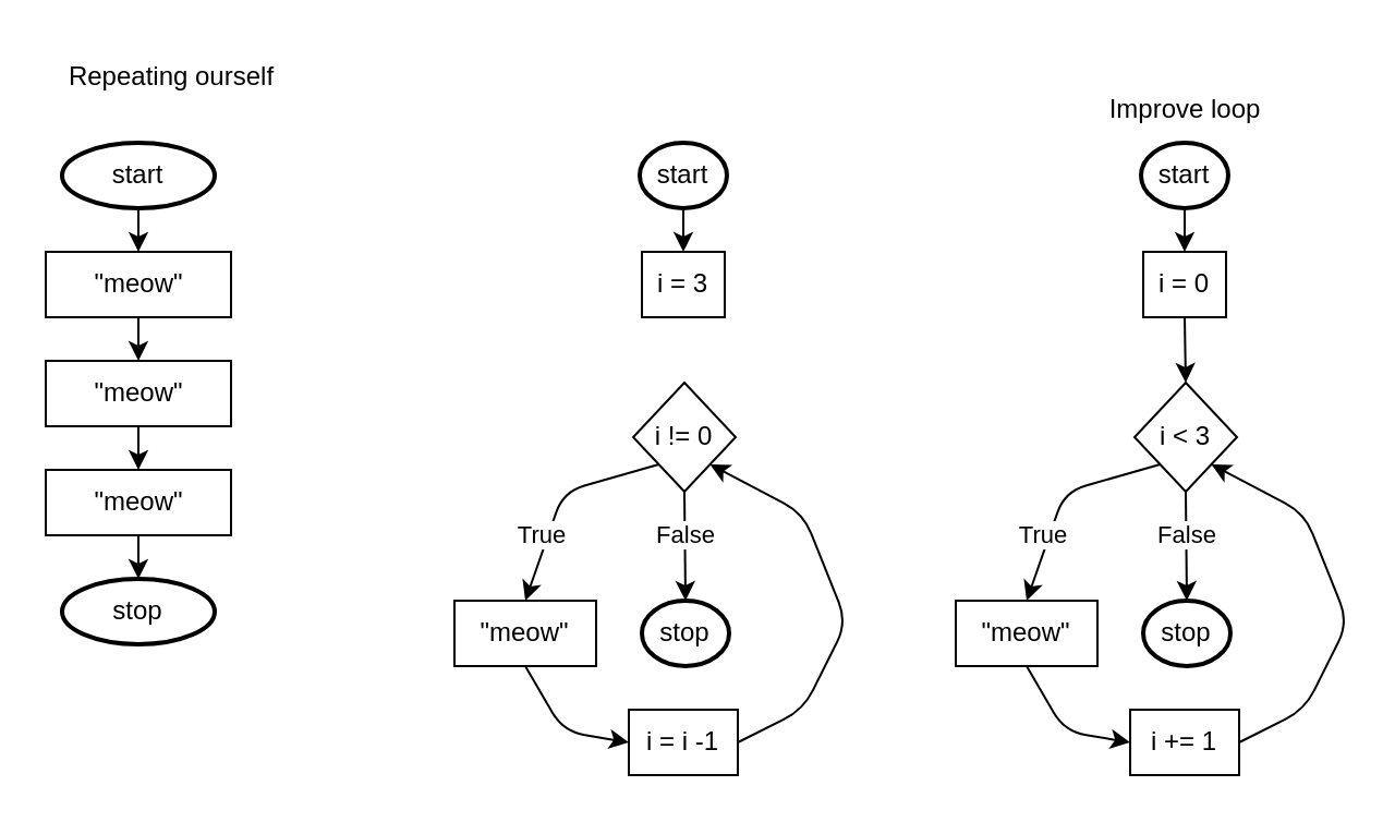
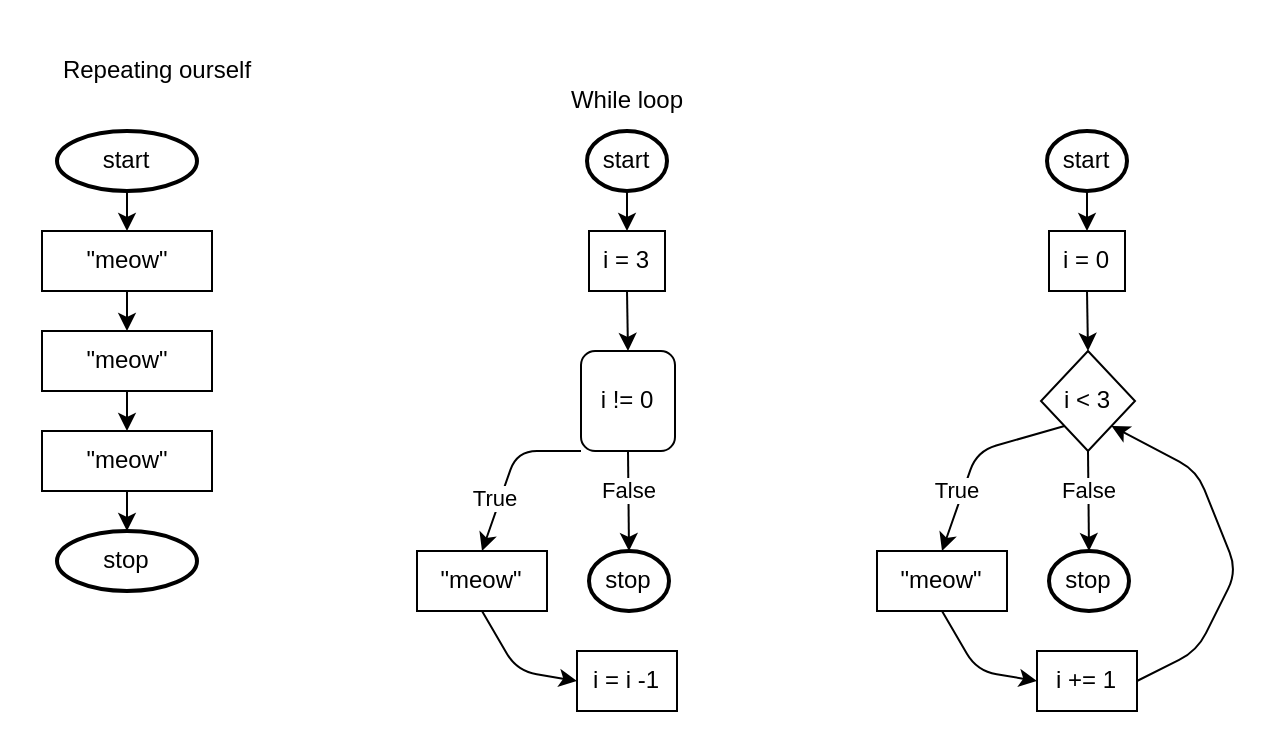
+ <mxCell id="17" value="While loop" style="text;html=1;strokeColor=none;fillColor=none;align=center;verticalAlign=middle;whiteSpace=wrap;rounded=0;" vertex="1" parent="1"><mxGeometry x="256" width="115" height="30" as="geometry" y="35" /></mxCell>
- <mxCell id="30" value="Improve loop" style="text;html=1;strokeColor=none;fillColor=none;align=center;verticalAlign=middle;whiteSpace=wrap;rounded=0;" vertex="1" parent="1"><mxGeometry x="486" width="115" height="30" as="geometry" y="35" /></mxCell>
+ <mxCell id="21" style="edgeStyle=none;html=1;exitX=0.5;exitY=1;exitDx=0;exitDy=0;entryX=0.5;entryY=0;entryDx=0;entryDy=0;" edge="1" parent="1" source="22" target="20"><mxGeometry relative="1" as="geometry" /></mxCell>
- <mxCell id="20" value="i != 0" style="rhombus;whiteSpace=wrap;html=1;" vertex="1" parent="1"><mxGeometry x="290" y="175" width="47" height="50" as="geometry" /></mxCell>
+ <mxCell id="20" value="i != 0" style="whiteSpace=wrap;html=1;rounded=1;" vertex="1" parent="1"><mxGeometry x="290" y="175" width="47" height="50" as="geometry" /></mxCell>
- <mxCell id="23" style="edgeStyle=none;html=1;exitX=1;exitY=0.5;exitDx=0;exitDy=0;entryX=1;entryY=1;entryDx=0;entryDy=0;" edge="1" parent="1" source="24" target="20"><mxGeometry relative="1" as="geometry"><Array as="points"><mxPoint x="368" y="325" /><mxPoint x="388" y="285" /><mxPoint x="368" y="235" /></Array></mxGeometry></mxCell>
